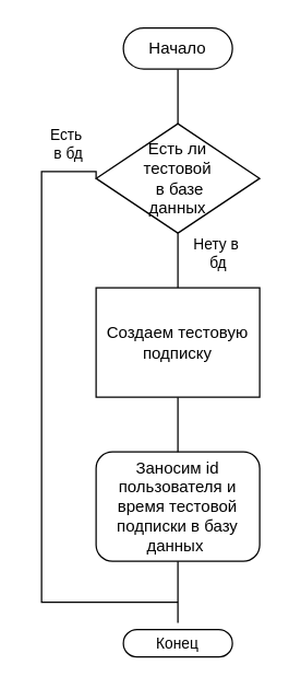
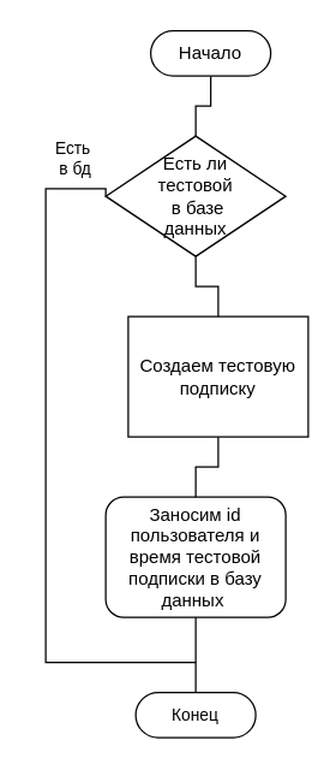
- <mxCell id="9" value="Начало" style="html=1;dashed=0;whiteSpace=wrap;shape=mxgraph.dfd.start" parent="1" vertex="1"><mxGeometry x="90" y="20" width="80" height="30" as="geometry" /></mxCell>
+ <mxCell id="9" value="Начало" style="html=1;dashed=0;whiteSpace=wrap;shape=mxgraph.dfd.start" parent="1" vertex="1"><mxGeometry x="100" y="20" width="80" height="30" as="geometry" /></mxCell>
- <mxCell id="12" value="Нету в&amp;nbsp;&lt;br&gt;бд" style="text;html=1;strokeColor=none;fillColor=none;align=center;verticalAlign=middle;whiteSpace=wrap;rounded=0;fontSize=11;fontFamily=Helvetica;fontColor=default;" parent="1" vertex="1"><mxGeometry x="130" y="170" width="60" height="30" as="geometry" /></mxCell>
- <mxCell id="7" value="Создаем тестовую подписку" style="rounded=0;whiteSpace=wrap;html=1;" parent="1" vertex="1"><mxGeometry x="70" y="210" width="120" height="80" as="geometry" /></mxCell>
+ <mxCell id="7" value="Создаем тестовую подписку" style="rounded=0;whiteSpace=wrap;html=1;" parent="1" vertex="1"><mxGeometry x="85" y="210" width="120" height="80" as="geometry" /></mxCell>
- <mxCell id="10" value="Конец" style="html=1;dashed=0;whiteSpace=wrap;shape=mxgraph.dfd.start;fontFamily=Helvetica;fontSize=11;fontColor=default;" parent="1" vertex="1"><mxGeometry x="90" y="460" width="80" height="20" as="geometry" /></mxCell>
+ <mxCell id="10" value="Конец" style="html=1;dashed=0;whiteSpace=wrap;shape=mxgraph.dfd.start;fontFamily=Helvetica;fontSize=11;fontColor=default;" parent="1" vertex="1"><mxGeometry x="90" y="460" width="80" height="30" as="geometry" /></mxCell>
